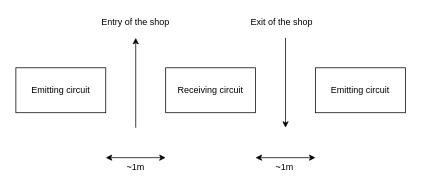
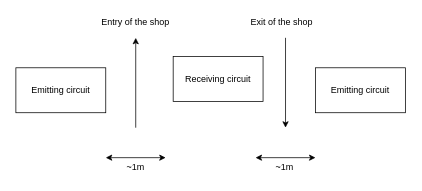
- <mxCell id="3" value="Receiving circuit" style="rounded=0;whiteSpace=wrap;html=1;fillColor=none;" vertex="1" parent="1"><mxGeometry x="220" y="90" width="120" height="60" as="geometry" /></mxCell>
+ <mxCell id="3" value="Receiving circuit" style="rounded=0;whiteSpace=wrap;html=1;fillColor=none;" vertex="1" parent="1"><mxGeometry x="230" y="75" width="120" height="60" as="geometry" /></mxCell>
